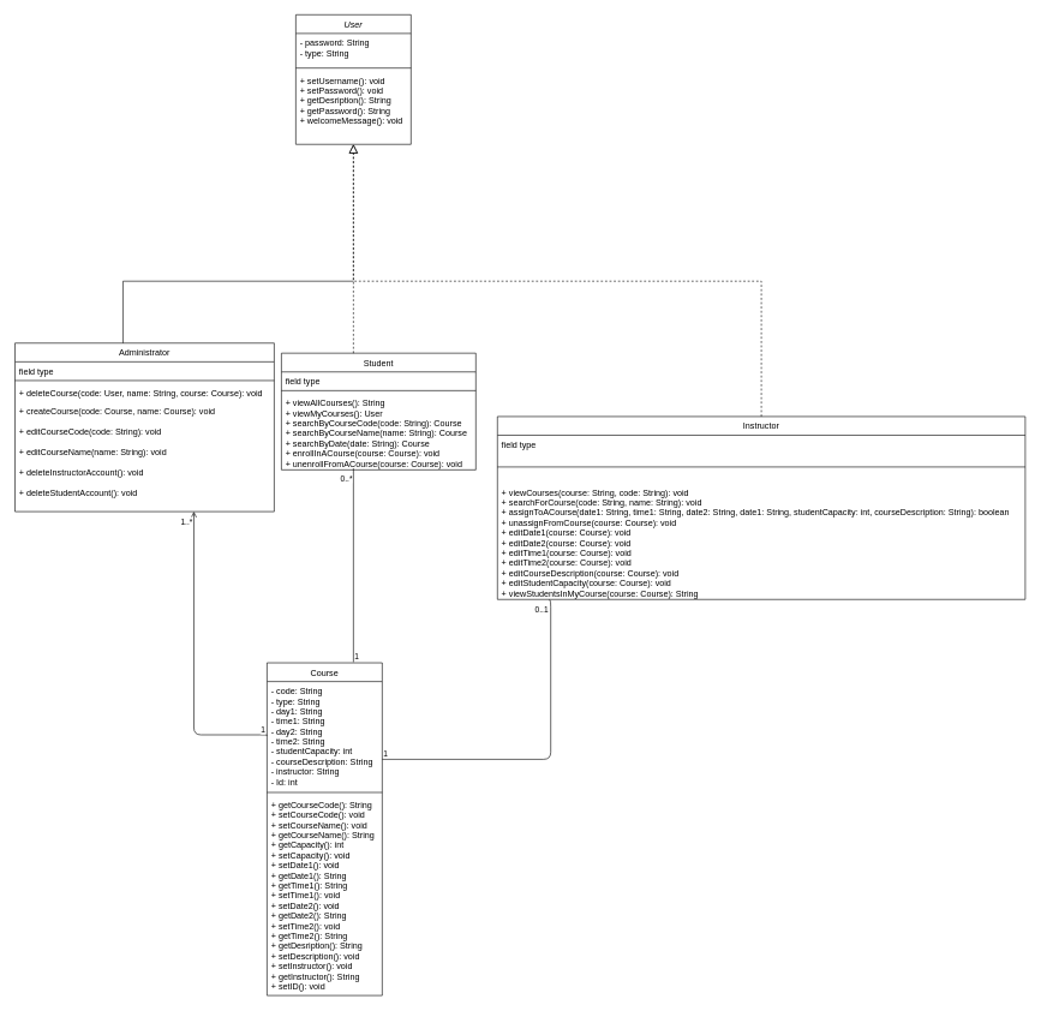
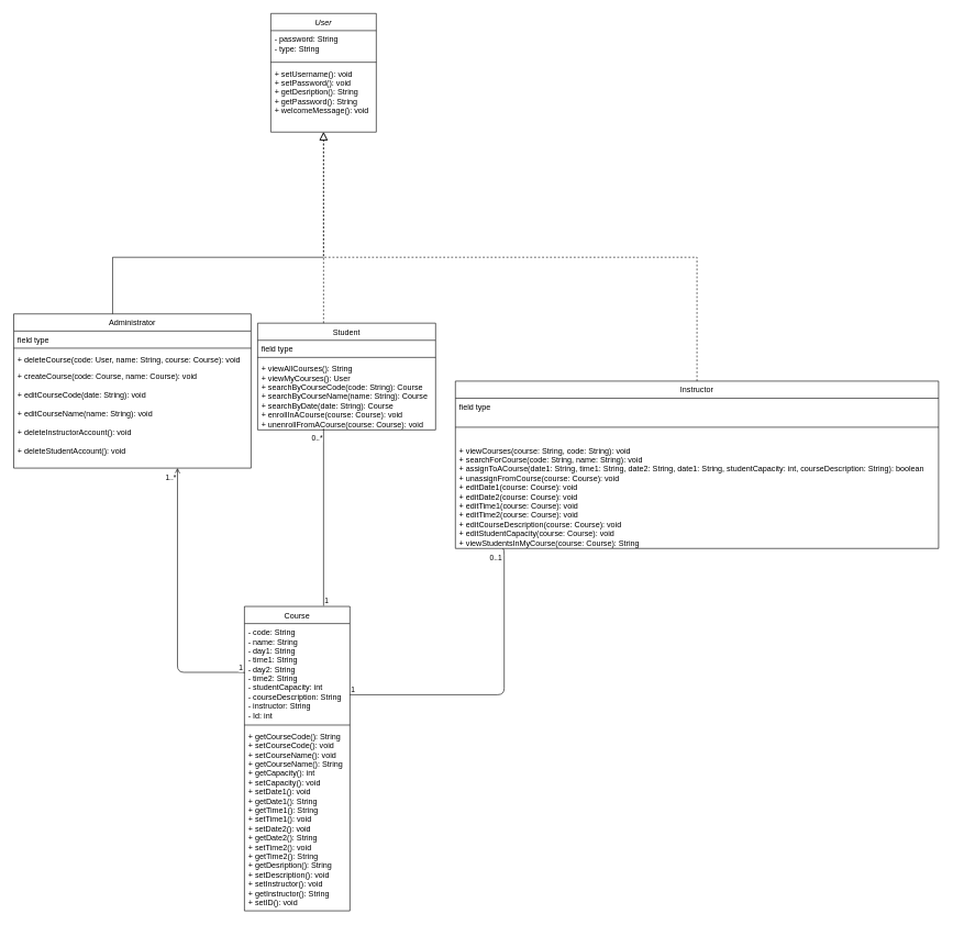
- <mxCell id="24" value="+ createCourse(code: Course, name: Course): void&#10;&#10;+ editCourseCode(code: String): void&#10;&#10;+ editCourseName(name: String): void&#10;&#10;+ deleteInstructorAccount(): void&#10;&#10;+ deleteStudentAccount(): void&#10;" style="text;align=left;verticalAlign=top;spacingLeft=4;spacingRight=4;overflow=hidden;rotatable=0;points=[[0,0.5],[1,0.5]];portConstraint=eastwest;" parent="20" vertex="1"><mxGeometry y="82" width="360" height="150" as="geometry" /></mxCell>
+ <mxCell id="24" value="+ createCourse(code: Course, name: Course): void&#10;&#10;+ editCourseCode(date: String): void&#10;&#10;+ editCourseName(name: String): void&#10;&#10;+ deleteInstructorAccount(): void&#10;&#10;+ deleteStudentAccount(): void&#10;" style="text;align=left;verticalAlign=top;spacingLeft=4;spacingRight=4;overflow=hidden;rotatable=0;points=[[0,0.5],[1,0.5]];portConstraint=eastwest;" parent="20" vertex="1"><mxGeometry y="82" width="360" height="150" as="geometry" /></mxCell>
- <mxCell id="17" value="- code: String&#10;- type: String &#10;- day1: String&#10;- time1: String&#10;- day2: String&#10;- time2: String&#10;- studentCapacity: int&#10;- courseDescription: String&#10;- instructor: String&#10;- Id: int&#10;&#10;" style="text;align=left;verticalAlign=top;spacingLeft=4;spacingRight=4;overflow=hidden;rotatable=0;points=[[0,0.5],[1,0.5]];portConstraint=eastwest;rounded=0;shadow=0;html=0;" parent="16" vertex="1"><mxGeometry y="26" width="160" height="150" as="geometry" /></mxCell>
+ <mxCell id="17" value="- code: String&#10;- name: String &#10;- day1: String&#10;- time1: String&#10;- day2: String&#10;- time2: String&#10;- studentCapacity: int&#10;- courseDescription: String&#10;- instructor: String&#10;- Id: int&#10;&#10;" style="text;align=left;verticalAlign=top;spacingLeft=4;spacingRight=4;overflow=hidden;rotatable=0;points=[[0,0.5],[1,0.5]];portConstraint=eastwest;rounded=0;shadow=0;html=0;" parent="16" vertex="1"><mxGeometry y="26" width="160" height="150" as="geometry" /></mxCell>
